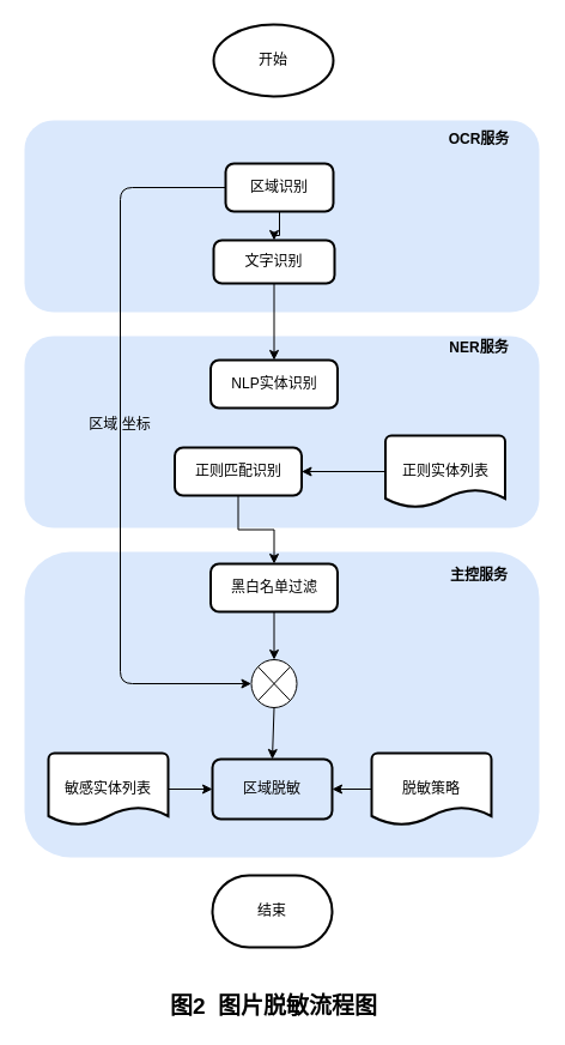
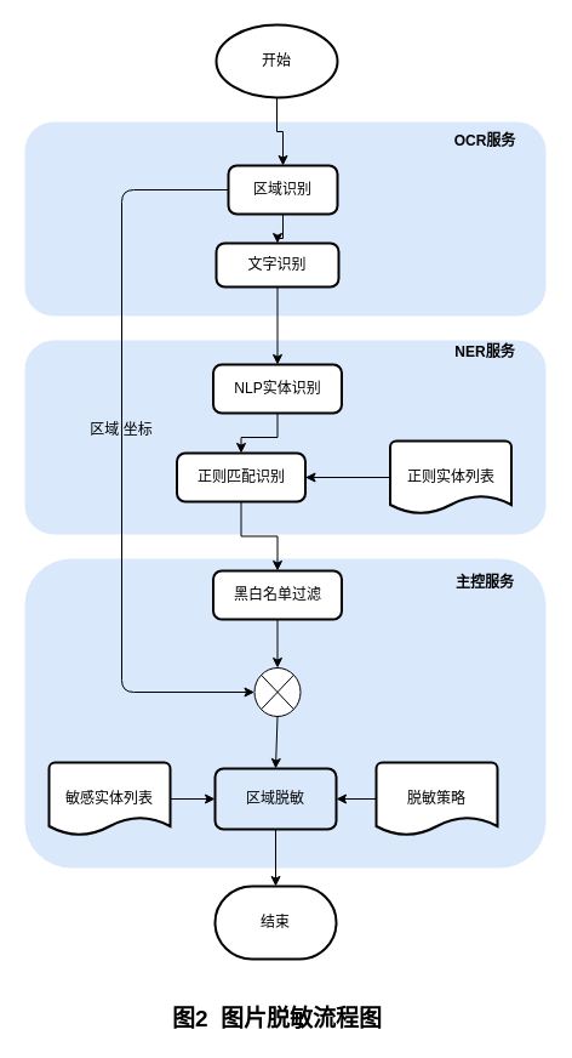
+ <mxCell id="5" value="" style="edgeStyle=orthogonalEdgeStyle;rounded=0;orthogonalLoop=1;jettySize=auto;html=1;entryX=0.5;entryY=0;entryDx=0;entryDy=0;" edge="1" parent="1" source="6" target="8"><mxGeometry relative="1" as="geometry" /></mxCell>
+ <mxCell id="11" value="" style="edgeStyle=orthogonalEdgeStyle;rounded=0;orthogonalLoop=1;jettySize=auto;html=1;" edge="1" parent="1" source="12" target="14"><mxGeometry relative="1" as="geometry" /></mxCell>
+ <mxCell id="19" value="" style="edgeStyle=orthogonalEdgeStyle;rounded=0;orthogonalLoop=1;jettySize=auto;html=1;" edge="1" parent="1" source="20" target="21"><mxGeometry relative="1" as="geometry" /></mxCell>
